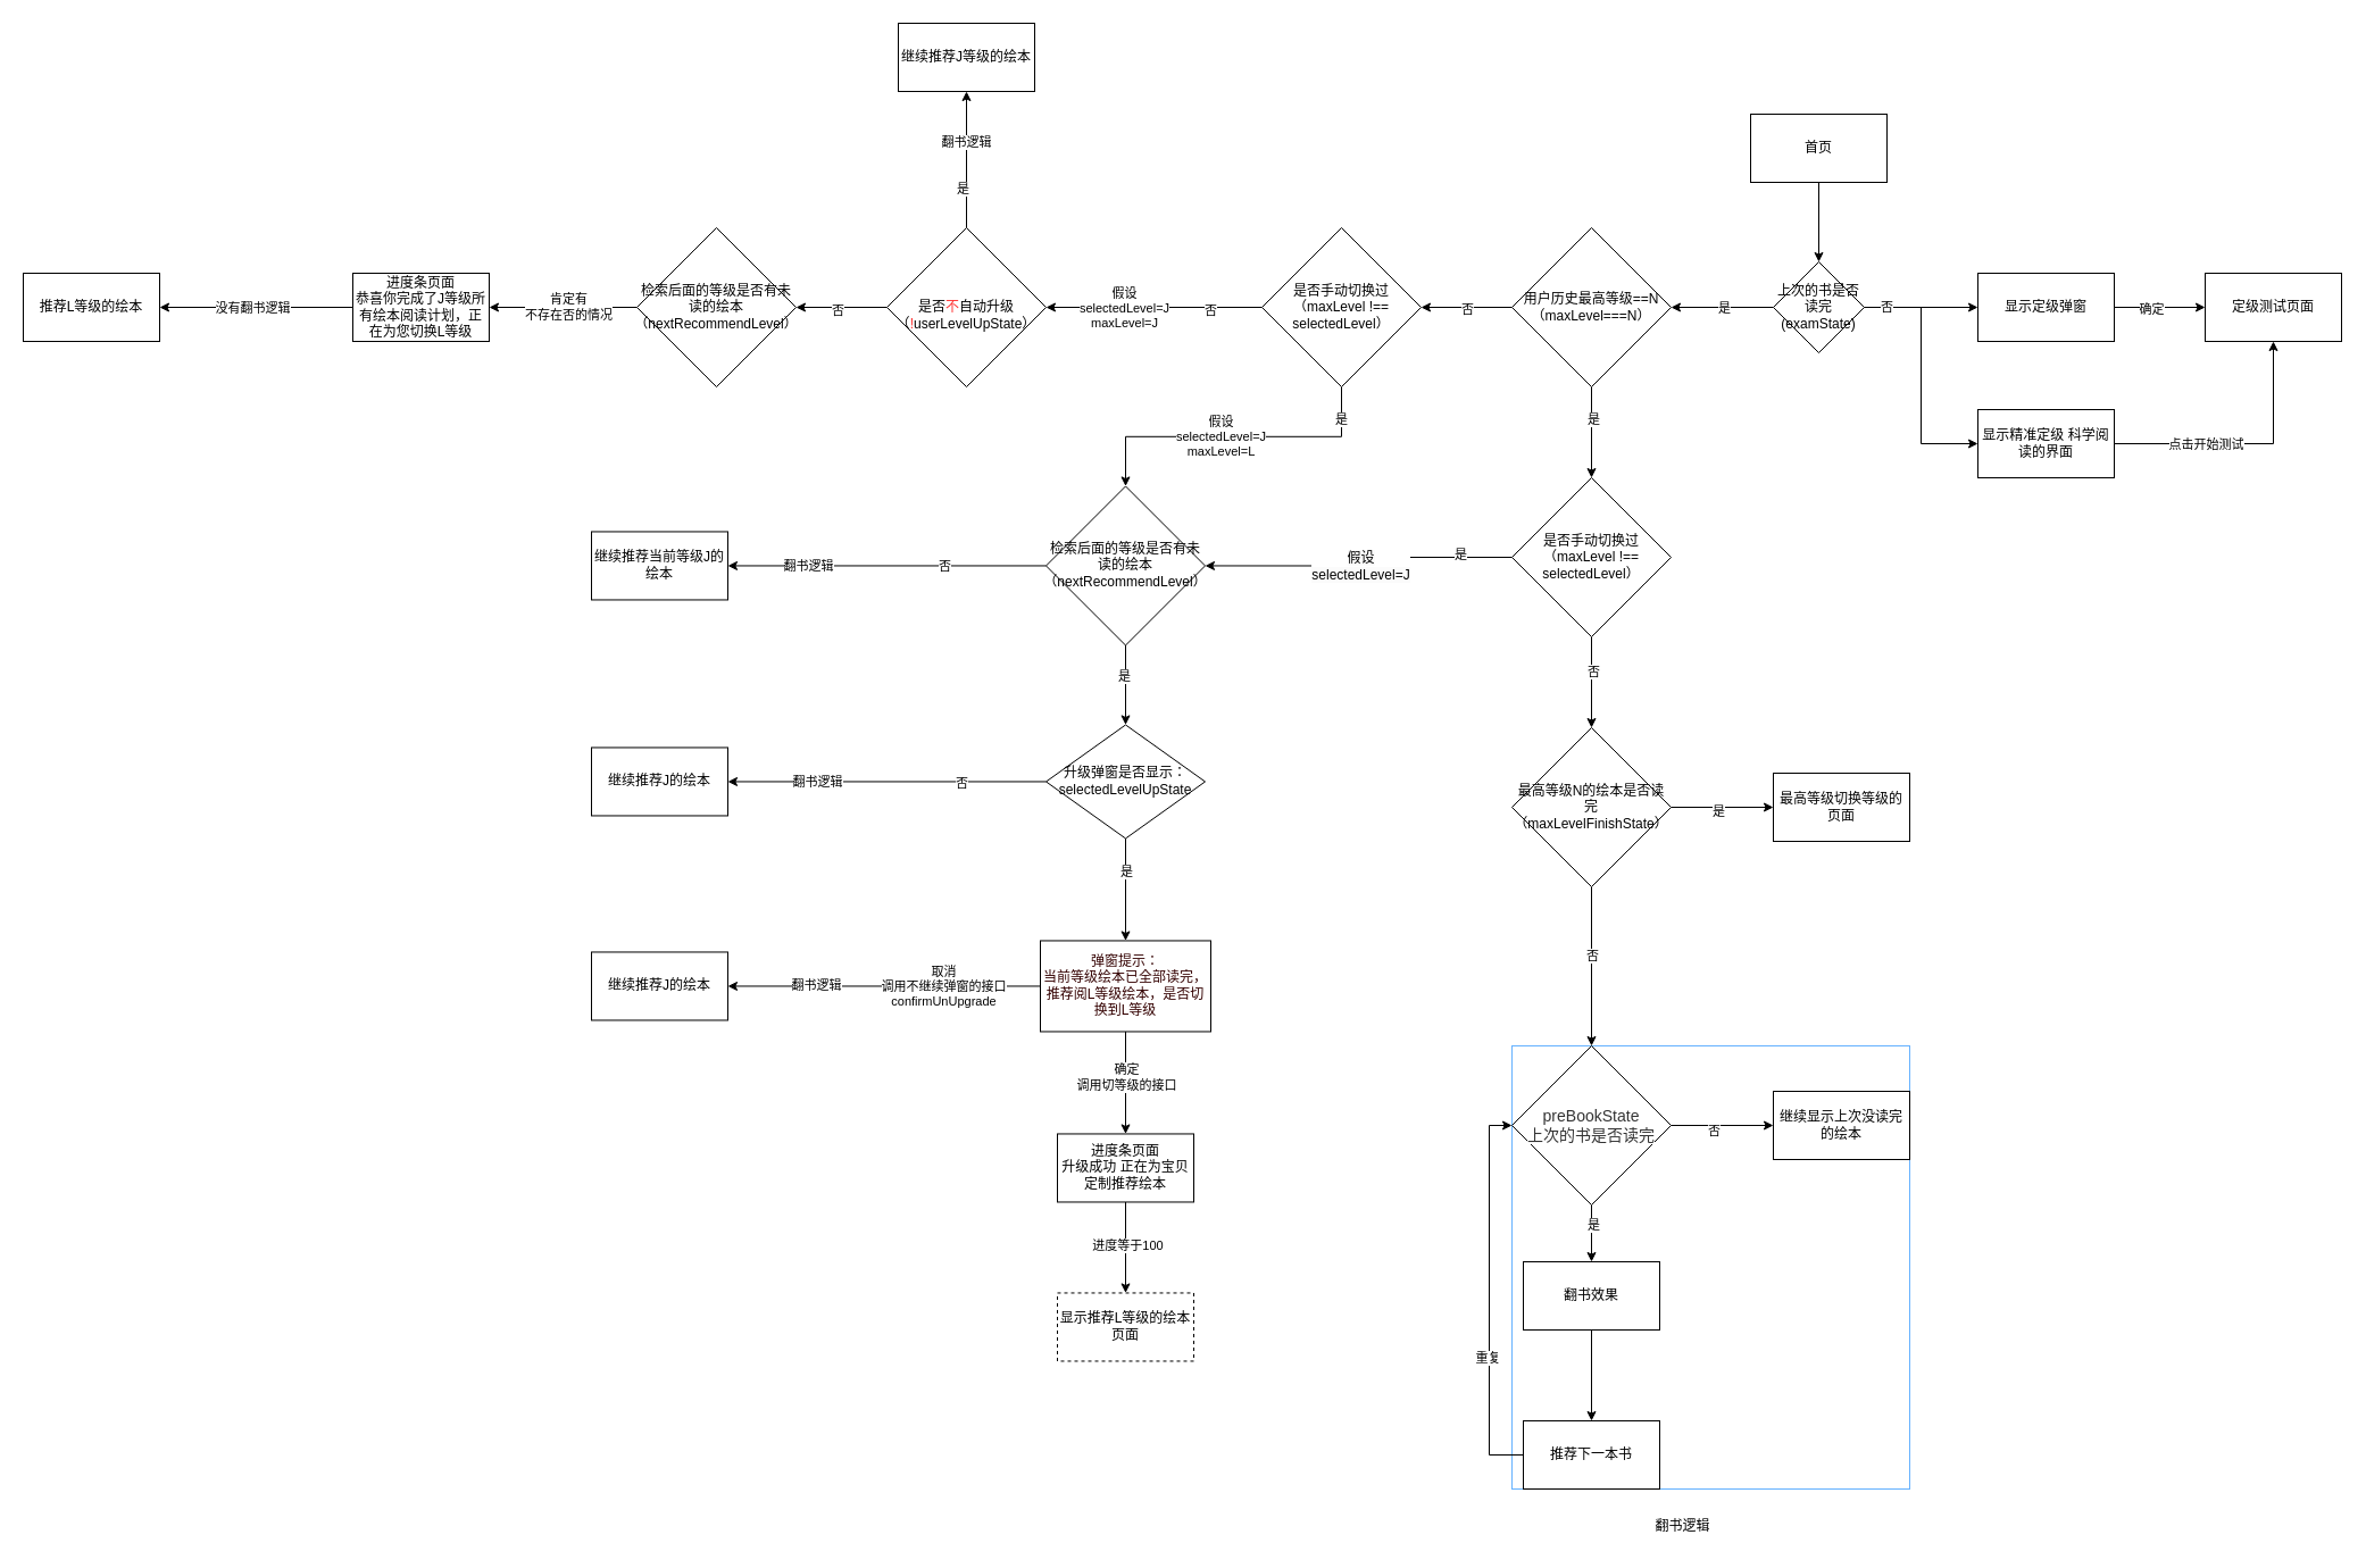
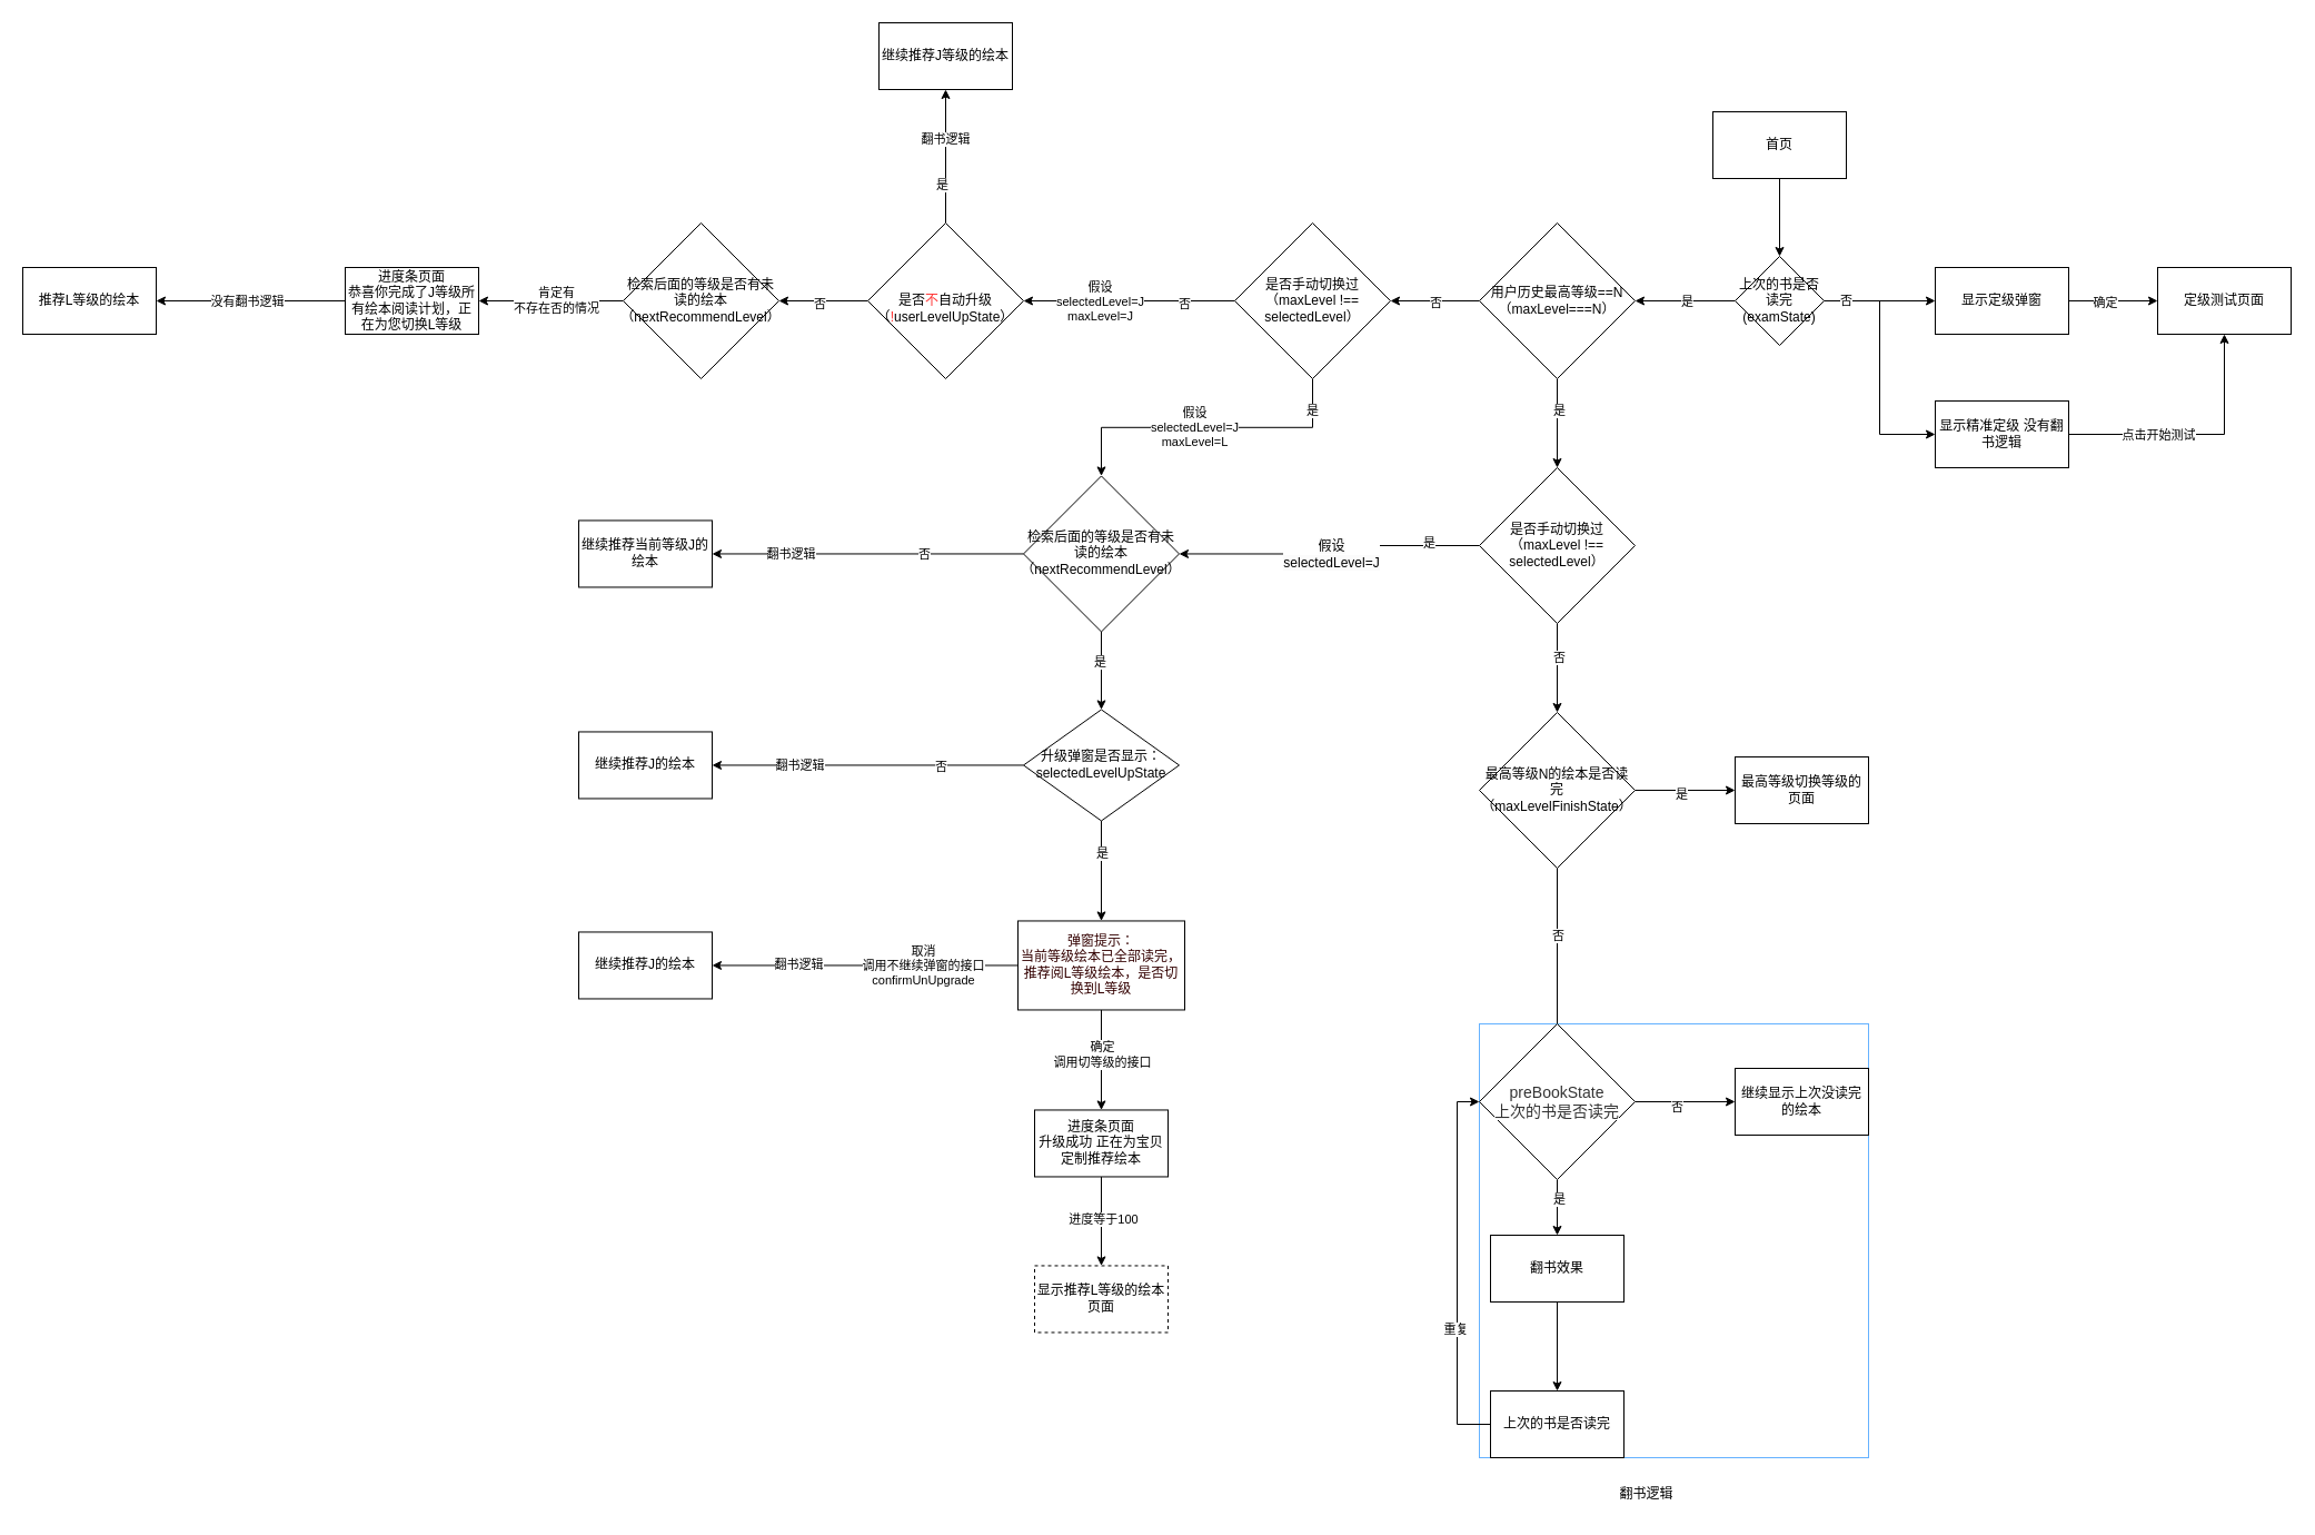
- <mxCell id="21" value="显示精准定级 科学阅读的界面" style="whiteSpace=wrap;html=1;" parent="1" vertex="1"><mxGeometry x="1740" y="360" width="120" height="60" as="geometry" /></mxCell>
+ <mxCell id="21" value="显示精准定级 没有翻书逻辑" style="whiteSpace=wrap;html=1;" parent="1" vertex="1"><mxGeometry x="1740" y="360" width="120" height="60" as="geometry" /></mxCell>
- <mxCell id="30" style="edgeStyle=orthogonalEdgeStyle;rounded=0;orthogonalLoop=1;jettySize=auto;html=1;exitX=0.5;exitY=1;exitDx=0;exitDy=0;entryX=0.5;entryY=0;entryDx=0;entryDy=0;" parent="1" source="32" target="56" edge="1"><mxGeometry relative="1" as="geometry" /></mxCell>
+ <mxCell id="30" style="edgeStyle=orthogonalEdgeStyle;rounded=0;orthogonalLoop=1;jettySize=auto;html=1;exitX=0.5;exitY=1;exitDx=0;exitDy=0;entryX=0.5;entryY=0;entryDx=0;entryDy=0;endArrow=none;" parent="1" source="32" target="56" edge="1"><mxGeometry relative="1" as="geometry" /></mxCell>
- <mxCell id="62" value="推荐下一本书" style="whiteSpace=wrap;html=1;" parent="51" vertex="1"><mxGeometry x="10" y="330" width="120" height="60" as="geometry" /></mxCell>
+ <mxCell id="62" value="上次的书是否读完" style="whiteSpace=wrap;html=1;" parent="51" vertex="1"><mxGeometry x="10" y="330" width="120" height="60" as="geometry" /></mxCell>
